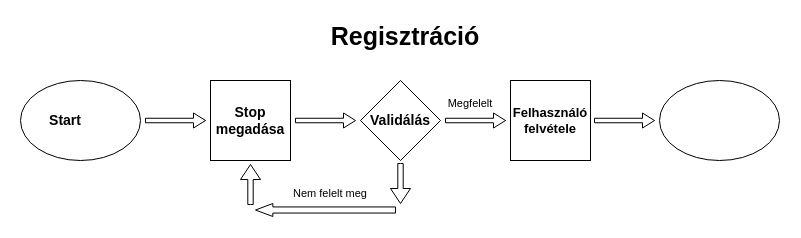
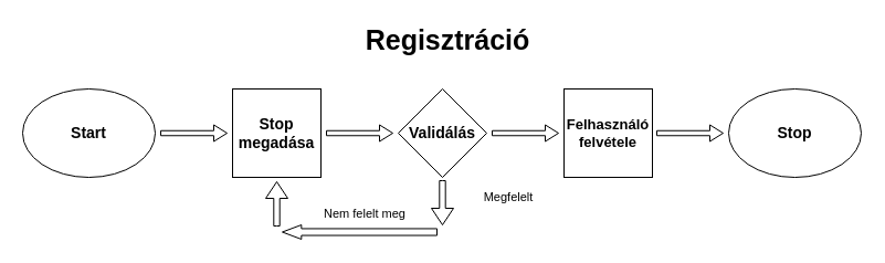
- <mxCell id="24" value="Megfelelt" style="text;html=1;strokeColor=none;fillColor=none;align=center;verticalAlign=middle;whiteSpace=wrap;rounded=0;fontSize=11;" vertex="1" parent="1"><mxGeometry x="440" y="92.5" width="60" height="20" as="geometry" /></mxCell>
+ <mxCell id="24" value="Megfelelt" style="text;html=1;strokeColor=none;fillColor=none;align=center;verticalAlign=middle;whiteSpace=wrap;rounded=0;fontSize=11;" vertex="1" parent="1"><mxGeometry x="430" y="167.5" width="60" height="20" as="geometry" /></mxCell>
- <mxCell id="5" value="Start" style="text;html=1;strokeColor=none;fillColor=none;align=center;verticalAlign=middle;whiteSpace=wrap;rounded=0;fontStyle=1;fontSize=14;" vertex="1" parent="3"><mxGeometry x="15" y="25" width="60" height="30" as="geometry" /></mxCell>
+ <mxCell id="5" value="Start" style="text;html=1;strokeColor=none;fillColor=none;align=center;verticalAlign=middle;whiteSpace=wrap;rounded=0;fontStyle=1;fontSize=14;" vertex="1" parent="3"><mxGeometry x="30" y="25" width="60" height="30" as="geometry" /></mxCell>
+ <mxCell id="17" value="Stop" style="text;html=1;strokeColor=none;fillColor=none;align=center;verticalAlign=middle;whiteSpace=wrap;rounded=0;fontStyle=1;fontSize=14;" vertex="1" parent="15"><mxGeometry x="30" y="25" width="60" height="30" as="geometry" /></mxCell>
